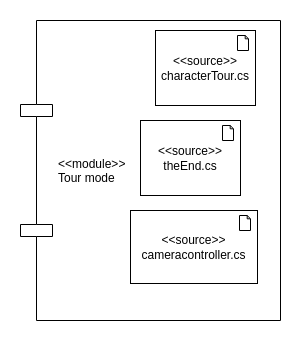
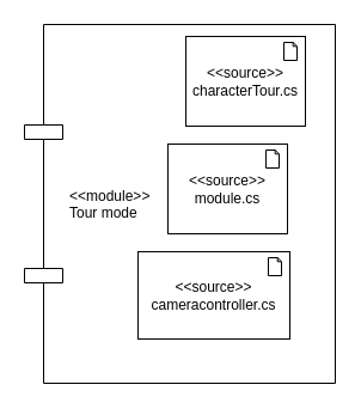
- <mxCell id="5" value="&amp;lt;&amp;lt;source&amp;gt;&amp;gt;&lt;br&gt;theEnd.cs" style="html=1;outlineConnect=0;whiteSpace=wrap;shape=mxgraph.archimate.application;appType=artifact" parent="1" vertex="1"><mxGeometry x="140" y="120" width="100" height="75" as="geometry" /></mxCell>
+ <mxCell id="5" value="&amp;lt;&amp;lt;source&amp;gt;&amp;gt;&lt;br&gt;module.cs" style="html=1;outlineConnect=0;whiteSpace=wrap;shape=mxgraph.archimate.application;appType=artifact" parent="1" vertex="1"><mxGeometry x="140" y="120" width="100" height="75" as="geometry" /></mxCell>
- <mxCell id="4" value="&amp;lt;&amp;lt;source&amp;gt;&amp;gt;&lt;br&gt;cameracontroller.cs" style="html=1;outlineConnect=0;whiteSpace=wrap;shape=mxgraph.archimate.application;appType=artifact" parent="1" vertex="1"><mxGeometry x="130" y="210" width="127" height="73" as="geometry" /></mxCell>
+ <mxCell id="4" value="&amp;lt;&amp;lt;source&amp;gt;&amp;gt;&lt;br&gt;cameracontroller.cs" style="html=1;outlineConnect=0;whiteSpace=wrap;shape=mxgraph.archimate.application;appType=artifact" parent="1" vertex="1"><mxGeometry x="115" y="210" width="127" height="73" as="geometry" /></mxCell>
